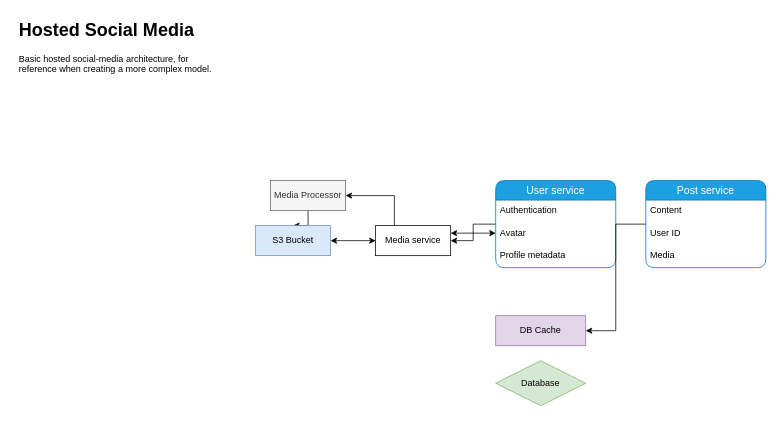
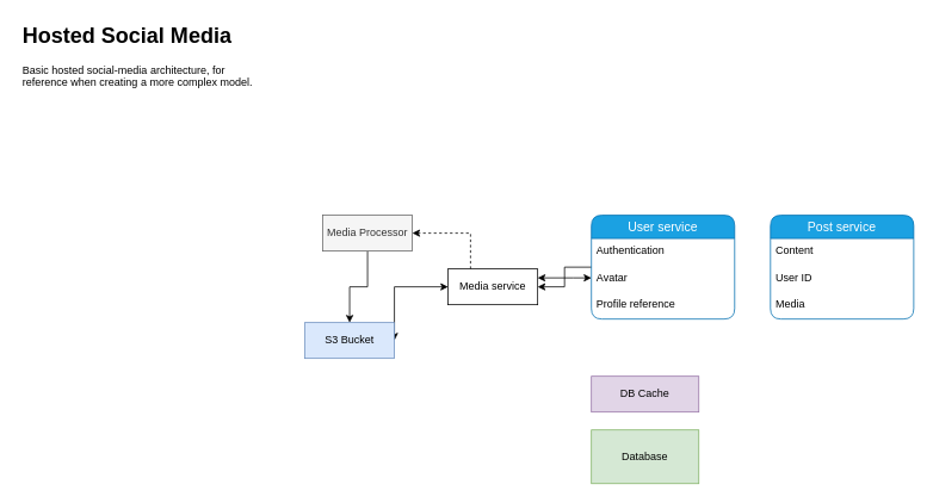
- <mxCell id="7" style="edgeStyle=orthogonalEdgeStyle;rounded=0;orthogonalLoop=1;jettySize=auto;html=1;entryX=1;entryY=0.5;entryDx=0;entryDy=0;exitX=0.25;exitY=0;exitDx=0;exitDy=0;" edge="1" parent="1" source="8" target="4"><mxGeometry relative="1" as="geometry" /></mxCell>
+ <mxCell id="7" style="edgeStyle=orthogonalEdgeStyle;rounded=0;orthogonalLoop=1;jettySize=auto;html=1;entryX=1;entryY=0.5;entryDx=0;entryDy=0;exitX=0.25;exitY=0;exitDx=0;exitDy=0;dashed=1;" edge="1" parent="1" source="8" target="4"><mxGeometry relative="1" as="geometry" /></mxCell>
- <mxCell id="6" value="S3 Bucket" style="whiteSpace=wrap;html=1;align=center;fillColor=#dae8fc;strokeColor=#6c8ebf;" vertex="1" parent="1"><mxGeometry x="340" y="300" width="100" height="40" as="geometry" /></mxCell>
+ <mxCell id="6" value="S3 Bucket" style="whiteSpace=wrap;html=1;align=center;fillColor=#dae8fc;strokeColor=#6c8ebf;" vertex="1" parent="1"><mxGeometry x="340" y="360" width="100" height="40" as="geometry" /></mxCell>
- <mxCell id="13" value="Profile metadata" style="text;strokeColor=none;fillColor=none;spacingLeft=4;spacingRight=4;overflow=hidden;rotatable=0;points=[[0,0.5],[1,0.5]];portConstraint=eastwest;fontSize=12;" vertex="1" parent="10"><mxGeometry y="86" width="160" height="30" as="geometry" /></mxCell>
+ <mxCell id="13" value="Profile reference" style="text;strokeColor=none;fillColor=none;spacingLeft=4;spacingRight=4;overflow=hidden;rotatable=0;points=[[0,0.5],[1,0.5]];portConstraint=eastwest;fontSize=12;" vertex="1" parent="10"><mxGeometry y="86" width="160" height="30" as="geometry" /></mxCell>
- <mxCell id="17" style="edgeStyle=orthogonalEdgeStyle;rounded=0;orthogonalLoop=1;jettySize=auto;html=1;entryX=1;entryY=0.5;entryDx=0;entryDy=0;" edge="1" parent="1" source="18" target="15"><mxGeometry relative="1" as="geometry" /></mxCell>
- <mxCell id="16" value="Database" style="rhombus;whiteSpace=wrap;html=1;align=center;fillColor=#d5e8d4;strokeColor=#82b366;" vertex="1" parent="1"><mxGeometry x="660" y="480" width="120" height="60" as="geometry" /></mxCell>
+ <mxCell id="16" value="Database" style="whiteSpace=wrap;html=1;align=center;fillColor=#d5e8d4;strokeColor=#82b366;" vertex="1" parent="1"><mxGeometry x="660" y="480" width="120" height="60" as="geometry" /></mxCell>
